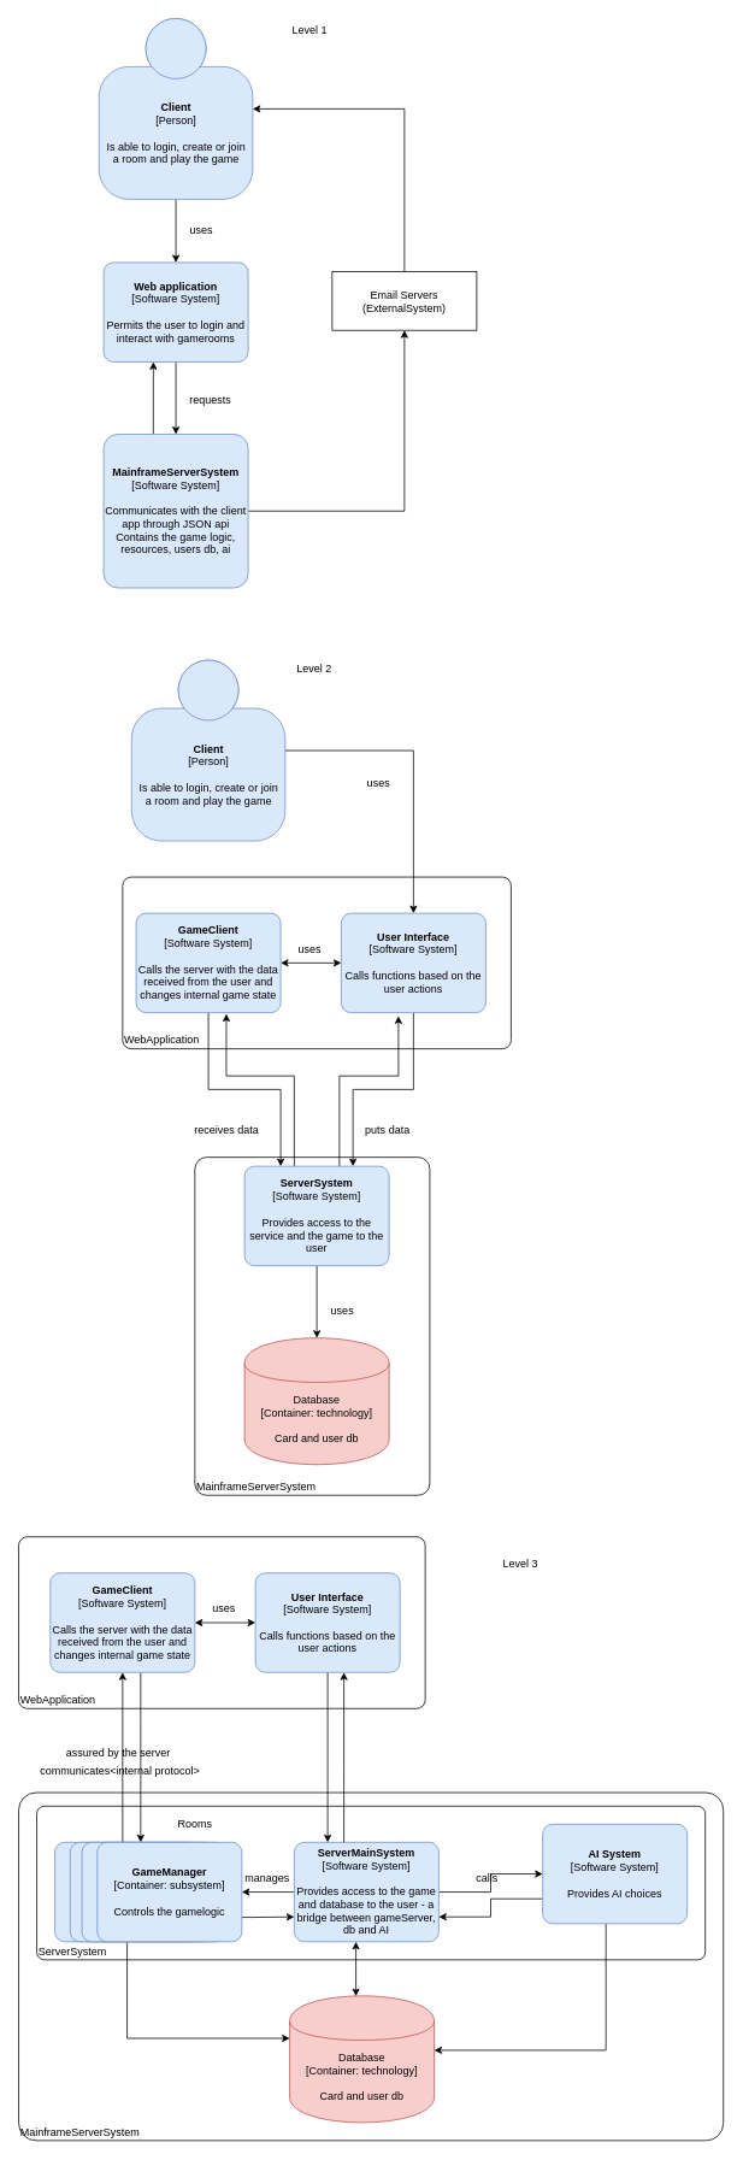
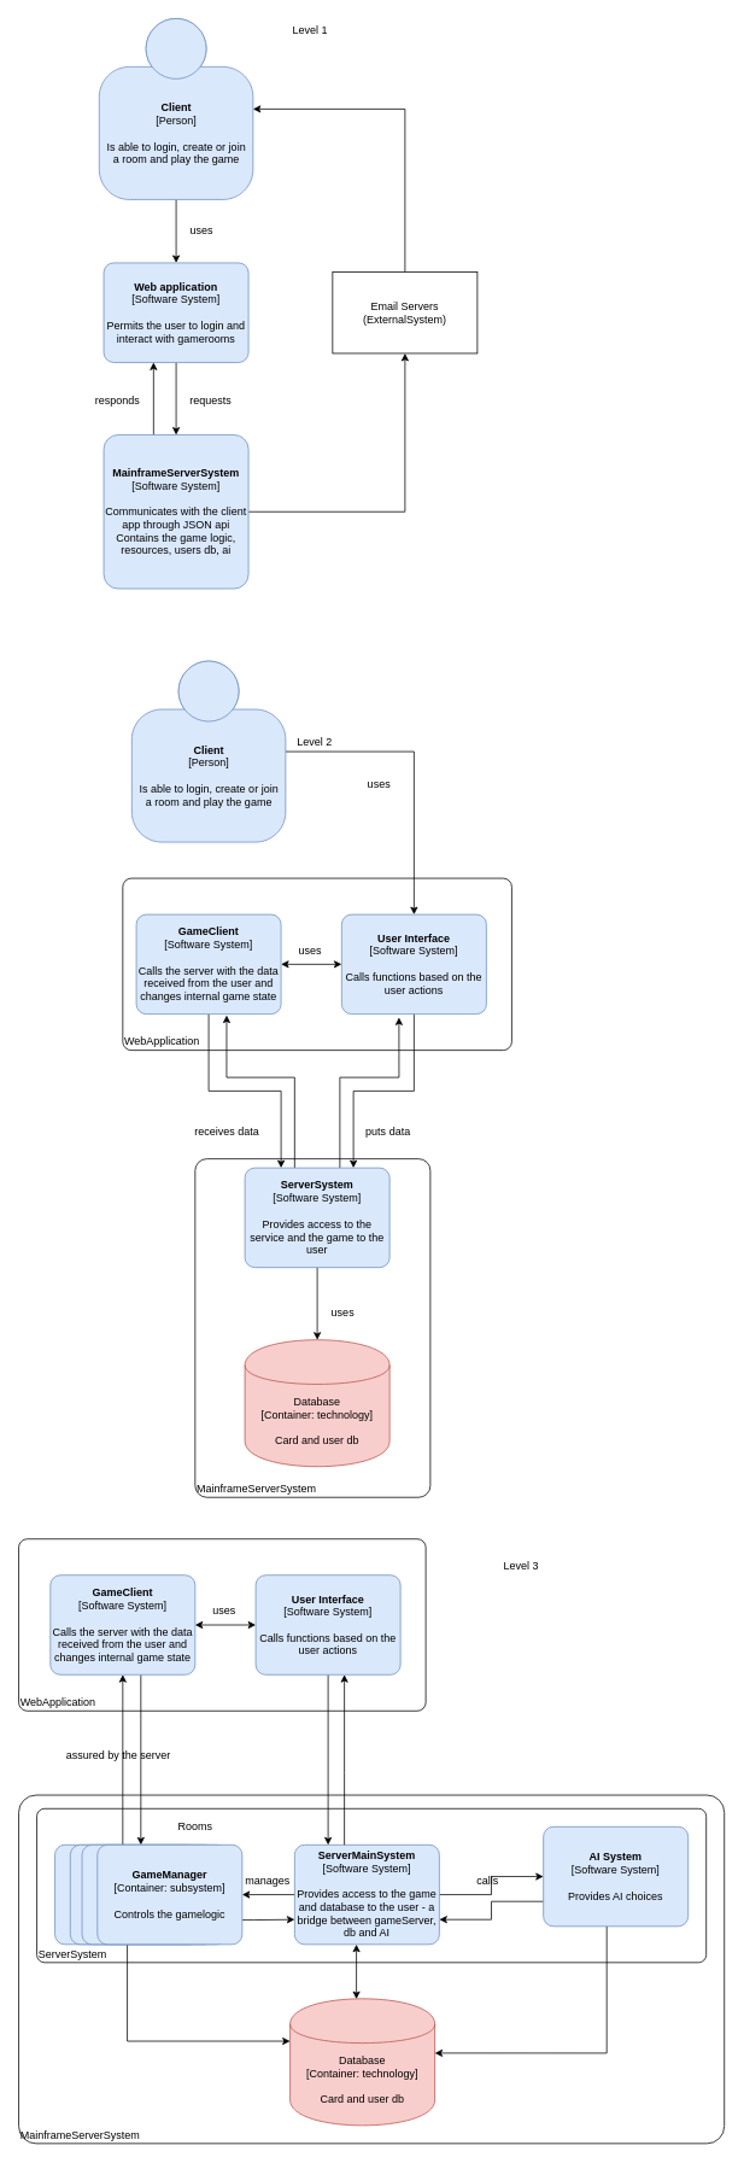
- <mxCell id="29" value="Email Servers&lt;br&gt;(ExternalSystem)" style="rounded=0;whiteSpace=wrap;html=1;" vertex="1" parent="1"><mxGeometry x="367" y="300" width="160" height="65" as="geometry" /></mxCell>
+ <mxCell id="29" value="Email Servers&lt;br&gt;(ExternalSystem)" style="rounded=0;whiteSpace=wrap;html=1;" vertex="1" parent="1"><mxGeometry x="367" y="300" width="160" height="90" as="geometry" /></mxCell>
+ <mxCell id="14" value="responds" style="text;html=1;align=center;verticalAlign=middle;resizable=0;points=[];autosize=1;" vertex="1" parent="1"><mxGeometry x="99" y="432.5" width="60" height="20" as="geometry" /></mxCell>
- <mxCell id="16" value="Level 2" style="text;html=1;align=center;verticalAlign=middle;resizable=0;points=[];autosize=1;" vertex="1" parent="1"><mxGeometry x="322" y="730" width="50" height="20" as="geometry" /></mxCell>
+ <mxCell id="16" value="Level 2" style="text;html=1;align=center;verticalAlign=middle;resizable=0;points=[];autosize=1;" vertex="1" parent="1"><mxGeometry x="322" y="810" width="50" height="20" as="geometry" /></mxCell>
- <mxCell id="47" value="communicates&amp;lt;internal protocol&amp;gt;" style="text;html=1;align=center;verticalAlign=middle;resizable=0;points=[];autosize=1;" vertex="1" parent="1"><mxGeometry x="37" y="1950" width="190" height="20" as="geometry" /></mxCell>
